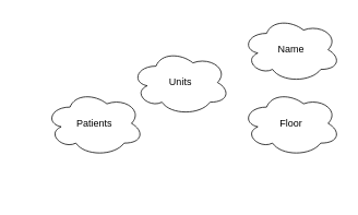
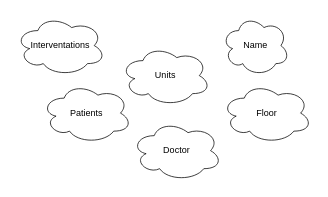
+ <mxCell id="7" value="Interventations" style="ellipse;shape=cloud;whiteSpace=wrap;html=1;" vertex="1" parent="1"><mxGeometry x="20" y="20" width="120" height="80" as="geometry" /></mxCell>
- <mxCell id="3" value="Name" style="ellipse;shape=cloud;whiteSpace=wrap;html=1;" vertex="1" parent="1"><mxGeometry x="295" y="20" width="120" height="80" as="geometry" /></mxCell>
+ <mxCell id="3" value="Name" style="ellipse;shape=cloud;whiteSpace=wrap;html=1;" vertex="1" parent="1"><mxGeometry x="295" y="20" width="90" height="80" as="geometry" /></mxCell>
+ <mxCell id="5" value="Doctor" style="ellipse;shape=cloud;whiteSpace=wrap;html=1;" vertex="1" parent="1"><mxGeometry x="175" y="160" width="120" height="80" as="geometry" /></mxCell>
